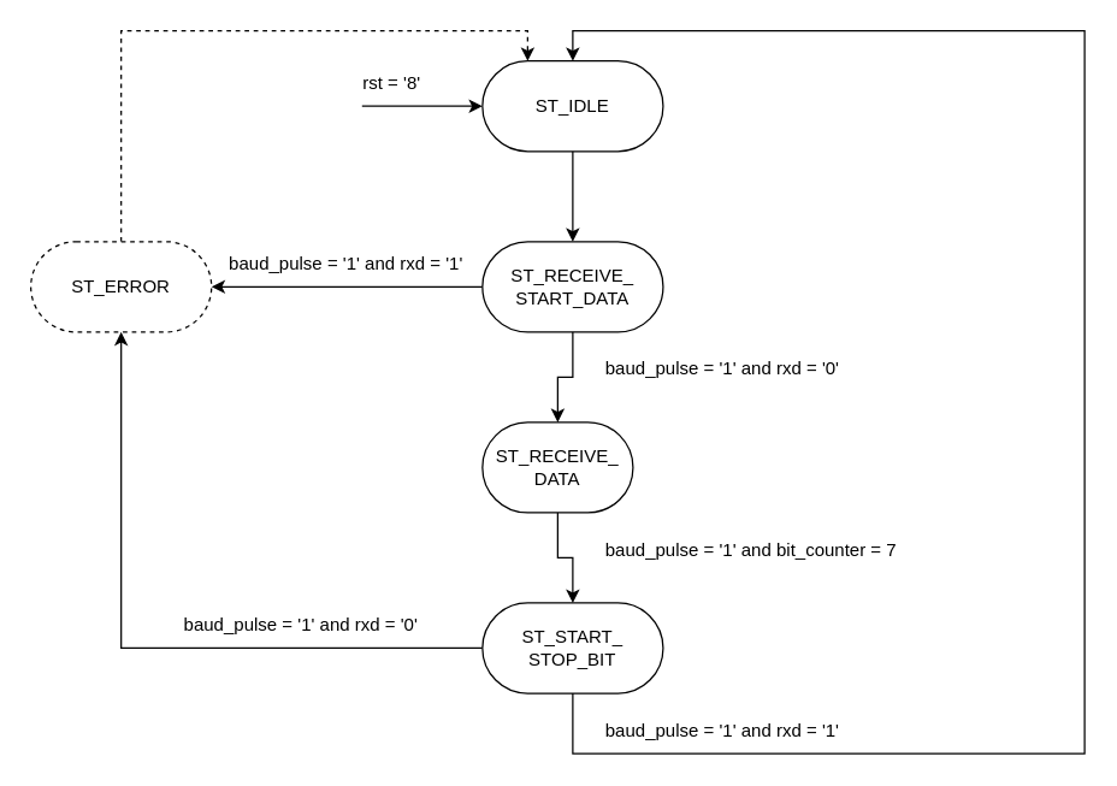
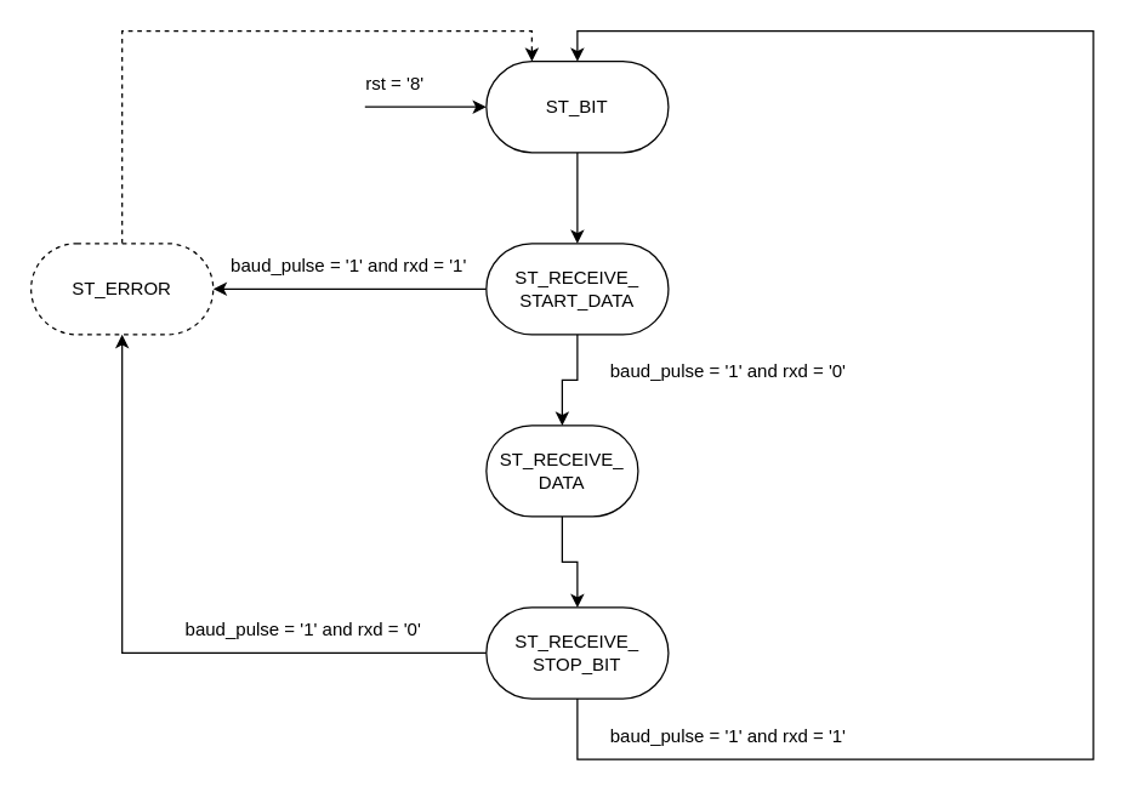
- <mxCell id="7" value="ST_IDLE" style="rounded=1;whiteSpace=wrap;html=1;arcSize=50;" parent="1" vertex="1"><mxGeometry x="320" y="40" width="120" height="60" as="geometry" /></mxCell>
+ <mxCell id="7" value="ST_BIT" style="rounded=1;whiteSpace=wrap;html=1;arcSize=50;" parent="1" vertex="1"><mxGeometry x="320" y="40" width="120" height="60" as="geometry" /></mxCell>
- <mxCell id="18" value="baud_pulse = '1' and bit_counter = 7" style="text;html=1;strokeColor=none;fillColor=none;align=left;verticalAlign=middle;whiteSpace=wrap;rounded=0;" vertex="1" parent="1"><mxGeometry x="400" y="350" width="270" height="30" as="geometry" /></mxCell>
- <mxCell id="13" value="ST_START_&lt;br&gt;STOP_BIT" style="rounded=1;whiteSpace=wrap;html=1;arcSize=50;" vertex="1" parent="1"><mxGeometry x="320" y="400" width="120" height="60" as="geometry" /></mxCell>
+ <mxCell id="13" value="ST_RECEIVE_&lt;br&gt;STOP_BIT" style="rounded=1;whiteSpace=wrap;html=1;arcSize=50;" vertex="1" parent="1"><mxGeometry x="320" y="400" width="120" height="60" as="geometry" /></mxCell>
